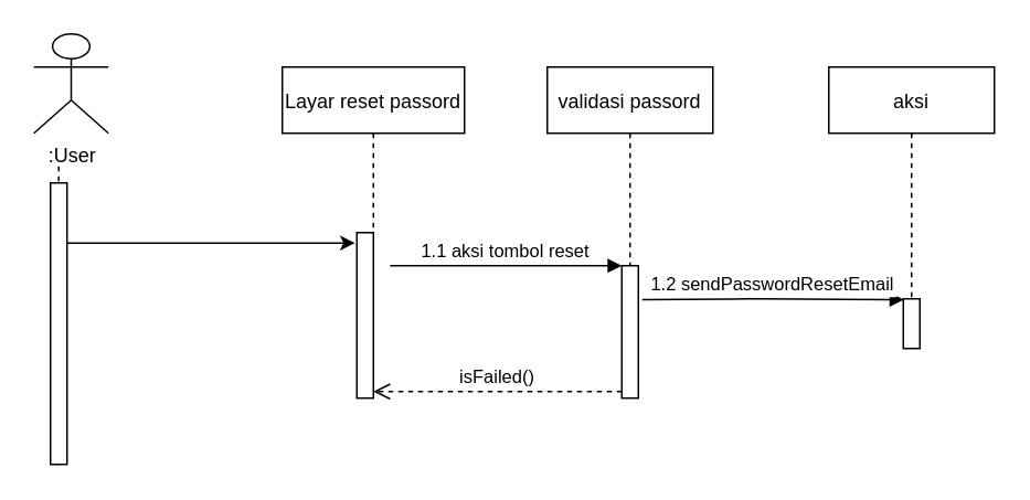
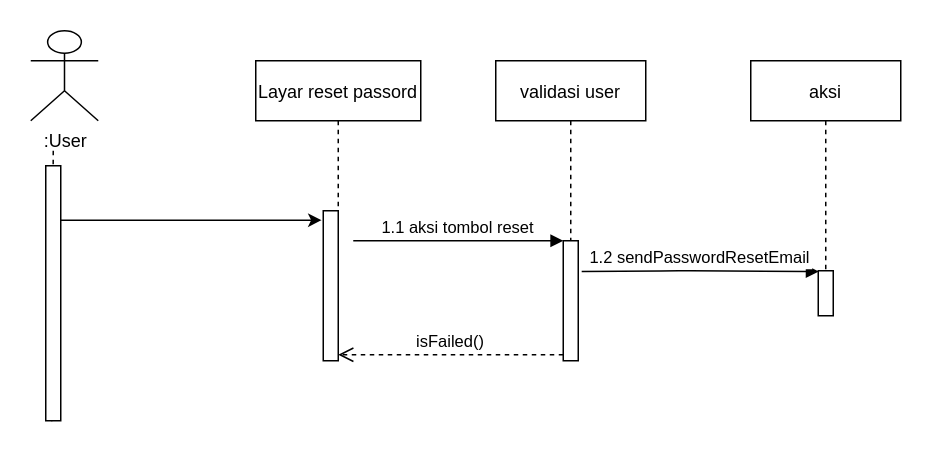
- <mxCell id="4" value="validasi passord" style="shape=umlLifeline;perimeter=lifelinePerimeter;container=1;collapsible=0;recursiveResize=0;rounded=0;shadow=0;strokeWidth=1;" parent="1" vertex="1"><mxGeometry x="330" y="40" width="100" height="200" as="geometry" /></mxCell>
+ <mxCell id="4" value="validasi user" style="shape=umlLifeline;perimeter=lifelinePerimeter;container=1;collapsible=0;recursiveResize=0;rounded=0;shadow=0;strokeWidth=1;" parent="1" vertex="1"><mxGeometry x="330" y="40" width="100" height="200" as="geometry" /></mxCell>
